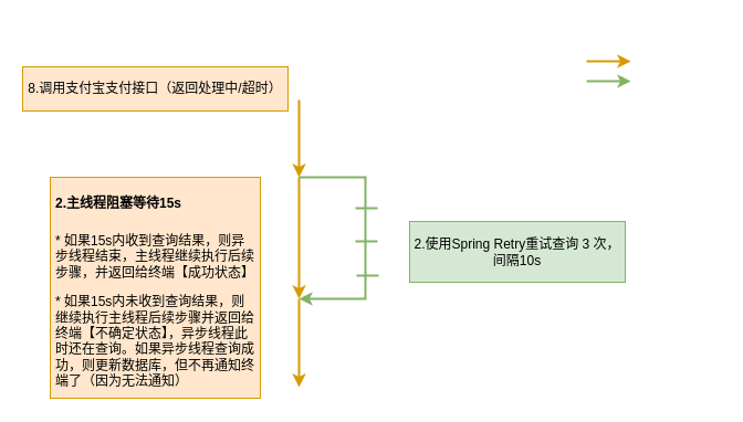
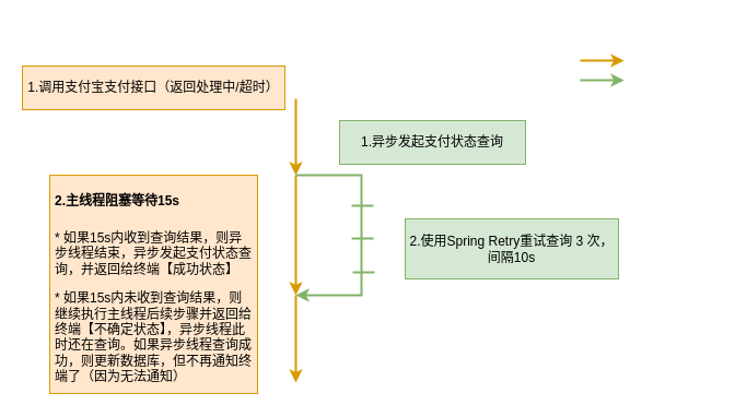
- <mxCell id="9" value="8.调用支付宝支付接口（返回处理中/超时）" style="text;whiteSpace=wrap;html=1;fontSize=12;fillColor=#ffe6cc;strokeColor=#d79b00;align=center;verticalAlign=middle;" parent="1" vertex="1"><mxGeometry x="20" y="60" width="240" height="40" as="geometry" /></mxCell>
+ <mxCell id="9" value="1.调用支付宝支付接口（返回处理中/超时）" style="text;whiteSpace=wrap;html=1;fontSize=12;fillColor=#ffe6cc;strokeColor=#d79b00;align=center;verticalAlign=middle;" parent="1" vertex="1"><mxGeometry x="20" y="60" width="240" height="40" as="geometry" /></mxCell>
+ <mxCell id="10" value="1.异步发起支付状态查询" style="text;whiteSpace=wrap;html=1;fontSize=12;fillColor=#d5e8d4;strokeColor=#82b366;align=center;verticalAlign=middle;" parent="1" vertex="1"><mxGeometry x="310" y="110" width="170" height="40" as="geometry" /></mxCell>
- <mxCell id="15" value="&lt;h1&gt;&lt;font style=&quot;font-size: 12px;&quot;&gt;2.主线程阻塞等待15s&lt;/font&gt;&lt;br&gt;&lt;/h1&gt;&lt;p&gt;&lt;span style=&quot;background-color: initial;&quot;&gt;* 如果15s内收到查询结果，则异步线程结束，主线程继续执行后续步骤，并返回给终端【成功状态】&lt;/span&gt;&lt;br&gt;&lt;/p&gt;&lt;p&gt;&lt;span style=&quot;background-color: initial;&quot;&gt;* 如果15s内未收到查询结果，则继续执行主线程后续步骤并返回给终端【不确定状态】，异步线程此时还在查询。如果异步线程查询成功，则更新数据库，但不再通知终端了（因为无法通知）&lt;/span&gt;&lt;/p&gt;" style="text;html=1;strokeColor=#d79b00;fillColor=#ffe6cc;spacing=5;spacingTop=-20;whiteSpace=wrap;overflow=hidden;rounded=0;fontSize=12;" parent="1" vertex="1"><mxGeometry x="45" y="160" width="190" height="200" as="geometry" /></mxCell>
+ <mxCell id="15" value="&lt;h1&gt;&lt;font style=&quot;font-size: 12px;&quot;&gt;2.主线程阻塞等待15s&lt;/font&gt;&lt;br&gt;&lt;/h1&gt;&lt;p&gt;&lt;span style=&quot;background-color: initial;&quot;&gt;* 如果15s内收到查询结果，则异步线程结束，异步发起支付状态查询，并返回给终端【成功状态】&lt;/span&gt;&lt;br&gt;&lt;/p&gt;&lt;p&gt;&lt;span style=&quot;background-color: initial;&quot;&gt;* 如果15s内未收到查询结果，则继续执行主线程后续步骤并返回给终端【不确定状态】，异步线程此时还在查询。如果异步线程查询成功，则更新数据库，但不再通知终端了（因为无法通知）&lt;/span&gt;&lt;/p&gt;" style="text;html=1;strokeColor=#d79b00;fillColor=#ffe6cc;spacing=5;spacingTop=-20;whiteSpace=wrap;overflow=hidden;rounded=0;fontSize=12;" parent="1" vertex="1"><mxGeometry x="45" y="160" width="190" height="200" as="geometry" /></mxCell>
